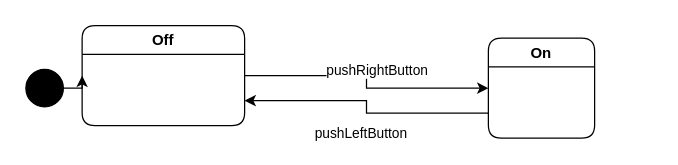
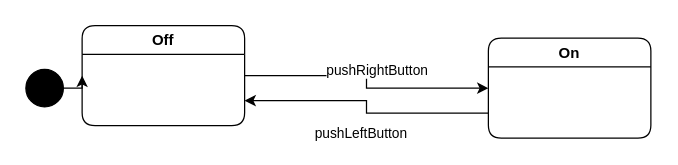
- <mxCell id="9" value="On" style="swimlane;rounded=1;whiteSpace=wrap;html=1;glass=0;sketch=0;startSize=23;" parent="1" vertex="1"><mxGeometry x="390" y="30" width="85" height="80" as="geometry" /></mxCell>
+ <mxCell id="9" value="On" style="swimlane;rounded=1;whiteSpace=wrap;html=1;glass=0;sketch=0;startSize=23;" parent="1" vertex="1"><mxGeometry x="390" y="30" width="130" height="80" as="geometry" /></mxCell>
